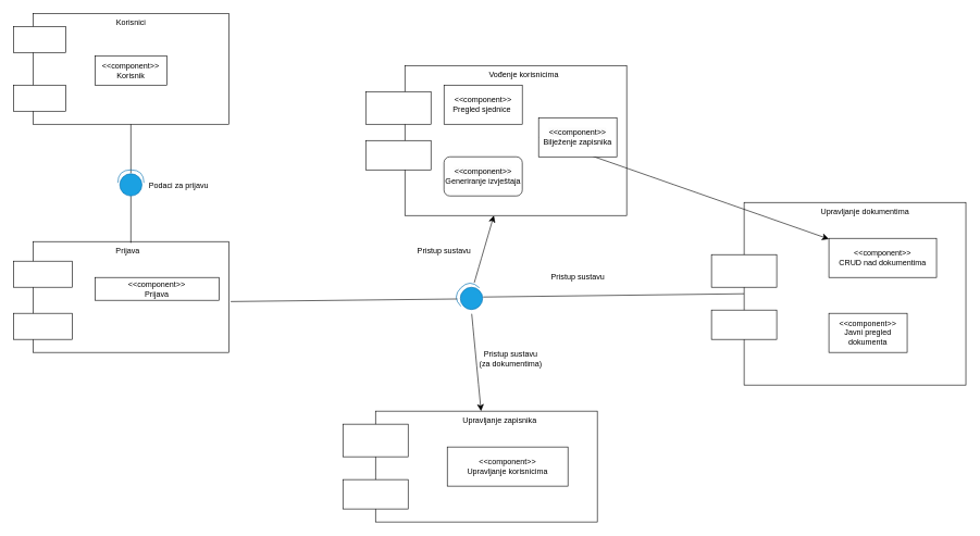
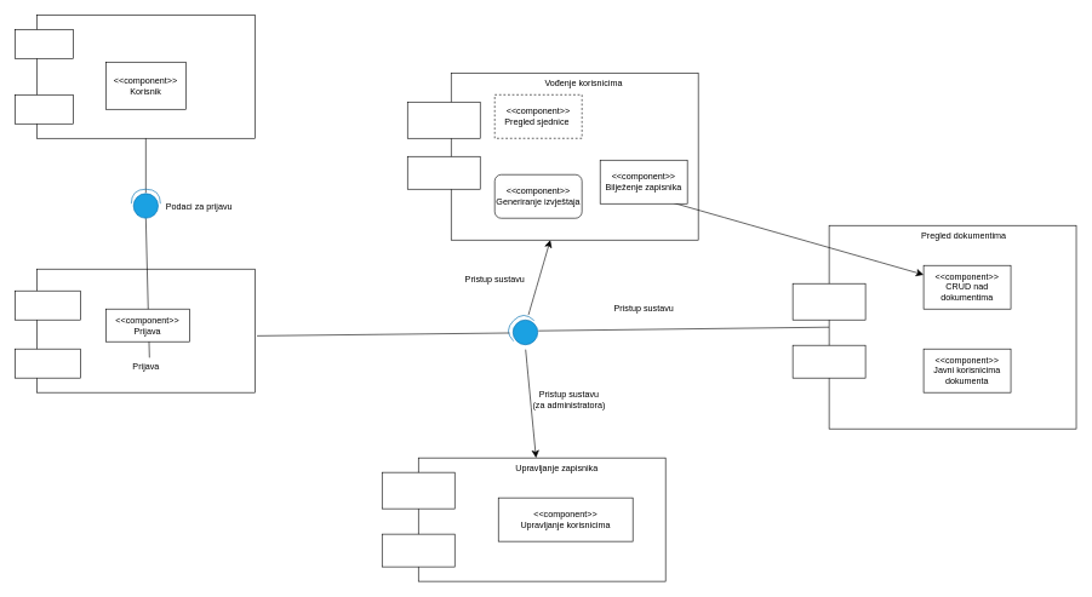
- <mxCell id="6" value="Korisnici" style="text;html=1;align=center;verticalAlign=middle;resizable=0;points=[];autosize=1;strokeColor=none;fillColor=none;" parent="1" vertex="1"><mxGeometry x="165" y="20" width="70" height="30" as="geometry" /></mxCell>
- <mxCell id="5" value="&amp;lt;&amp;lt;component&amp;gt;&amp;gt;&lt;br&gt;Korisnik" style="rounded=0;whiteSpace=wrap;html=1;" parent="1" vertex="1"><mxGeometry x="145" y="85" width="110" height="45" as="geometry" /></mxCell>
+ <mxCell id="5" value="&amp;lt;&amp;lt;component&amp;gt;&amp;gt;&lt;br&gt;Korisnik" style="rounded=0;whiteSpace=wrap;html=1;" parent="1" vertex="1"><mxGeometry x="145" y="85" width="110" height="65" as="geometry" /></mxCell>
- <mxCell id="36" value="&amp;lt;&amp;lt;component&amp;gt;&amp;gt;&lt;br&gt;Pregled sjednice&amp;nbsp;" style="rounded=0;whiteSpace=wrap;html=1;" parent="1" vertex="1"><mxGeometry x="680" y="130" width="120" height="60" as="geometry" /></mxCell>
+ <mxCell id="36" value="&amp;lt;&amp;lt;component&amp;gt;&amp;gt;&lt;br&gt;Pregled sjednice&amp;nbsp;" style="rounded=0;whiteSpace=wrap;html=1;dashed=1;" parent="1" vertex="1"><mxGeometry x="680" y="130" width="120" height="60" as="geometry" /></mxCell>
- <mxCell id="41" value="&lt;br&gt;&lt;span style=&quot;color: rgb(0, 0, 0); font-family: Helvetica; font-size: 12px; font-style: normal; font-variant-ligatures: normal; font-variant-caps: normal; font-weight: 400; letter-spacing: normal; orphans: 2; text-align: center; text-indent: 0px; text-transform: none; widows: 2; word-spacing: 0px; -webkit-text-stroke-width: 0px; white-space: normal; background-color: rgb(251, 251, 251); text-decoration-thickness: initial; text-decoration-style: initial; text-decoration-color: initial; display: inline !important; float: none;&quot;&gt;&amp;lt;&amp;lt;component&amp;gt;&amp;gt;&lt;/span&gt;&lt;br style=&quot;forced-color-adjust: none; color: rgb(0, 0, 0); font-family: Helvetica; font-size: 12px; font-style: normal; font-variant-ligatures: normal; font-variant-caps: normal; font-weight: 400; letter-spacing: normal; orphans: 2; text-align: center; text-indent: 0px; text-transform: none; widows: 2; word-spacing: 0px; -webkit-text-stroke-width: 0px; white-space: normal; background-color: rgb(251, 251, 251); text-decoration-thickness: initial; text-decoration-style: initial; text-decoration-color: initial;&quot;&gt;Bilježenje zapisnika&lt;br&gt;&lt;div&gt;&lt;br&gt;&lt;/div&gt;" style="rounded=0;whiteSpace=wrap;html=1;" parent="1" vertex="1"><mxGeometry x="825" y="180" width="120" height="60" as="geometry" /></mxCell>
+ <mxCell id="41" value="&lt;br&gt;&lt;span style=&quot;color: rgb(0, 0, 0); font-family: Helvetica; font-size: 12px; font-style: normal; font-variant-ligatures: normal; font-variant-caps: normal; font-weight: 400; letter-spacing: normal; orphans: 2; text-align: center; text-indent: 0px; text-transform: none; widows: 2; word-spacing: 0px; -webkit-text-stroke-width: 0px; white-space: normal; background-color: rgb(251, 251, 251); text-decoration-thickness: initial; text-decoration-style: initial; text-decoration-color: initial; display: inline !important; float: none;&quot;&gt;&amp;lt;&amp;lt;component&amp;gt;&amp;gt;&lt;/span&gt;&lt;br style=&quot;forced-color-adjust: none; color: rgb(0, 0, 0); font-family: Helvetica; font-size: 12px; font-style: normal; font-variant-ligatures: normal; font-variant-caps: normal; font-weight: 400; letter-spacing: normal; orphans: 2; text-align: center; text-indent: 0px; text-transform: none; widows: 2; word-spacing: 0px; -webkit-text-stroke-width: 0px; white-space: normal; background-color: rgb(251, 251, 251); text-decoration-thickness: initial; text-decoration-style: initial; text-decoration-color: initial;&quot;&gt;Bilježenje zapisnika&lt;br&gt;&lt;div&gt;&lt;br&gt;&lt;/div&gt;" style="rounded=0;whiteSpace=wrap;html=1;" parent="1" vertex="1"><mxGeometry x="825" y="220" width="120" height="60" as="geometry" /></mxCell>
- <mxCell id="26" value="&lt;blockquote style=&quot;margin: 0 0 0 40px; border: none; padding: 0px;&quot;&gt;Upravljanje dokumentima&lt;/blockquote&gt;" style="text;html=1;align=center;verticalAlign=middle;resizable=0;points=[];autosize=1;strokeColor=none;fillColor=none;" parent="1" vertex="1"><mxGeometry x="1205" y="310" width="200" height="30" as="geometry" /></mxCell>
+ <mxCell id="26" value="&lt;blockquote style=&quot;margin: 0 0 0 40px; border: none; padding: 0px;&quot;&gt;Pregled dokumentima&lt;/blockquote&gt;" style="text;html=1;align=center;verticalAlign=middle;resizable=0;points=[];autosize=1;strokeColor=none;fillColor=none;" parent="1" vertex="1"><mxGeometry x="1205" y="310" width="200" height="30" as="geometry" /></mxCell>
- <mxCell id="14" value="Prijava" style="text;html=1;align=center;verticalAlign=middle;resizable=0;points=[];autosize=1;strokeColor=none;fillColor=none;" parent="1" vertex="1"><mxGeometry x="165" y="370" width="60" height="30" as="geometry" /></mxCell>
+ <mxCell id="14" value="Prijava" style="text;html=1;align=center;verticalAlign=middle;resizable=0;points=[];autosize=1;strokeColor=none;fillColor=none;" parent="1" vertex="1"><mxGeometry x="170" y="490" width="60" height="30" as="geometry" /></mxCell>
- <mxCell id="25" value="&amp;lt;&amp;lt;component&amp;gt;&amp;gt;&lt;br&gt;CRUD nad dokumentima" style="rounded=0;whiteSpace=wrap;html=1;" parent="1" vertex="1"><mxGeometry x="1270" y="365" width="165" height="60" as="geometry" /></mxCell>
+ <mxCell id="25" value="&amp;lt;&amp;lt;component&amp;gt;&amp;gt;&lt;br&gt;CRUD nad dokumentima" style="rounded=0;whiteSpace=wrap;html=1;" parent="1" vertex="1"><mxGeometry x="1270" y="365" width="120" height="60" as="geometry" /></mxCell>
- <mxCell id="13" value="&amp;lt;&amp;lt;component&amp;gt;&amp;gt;&lt;br&gt;Prijava" style="rounded=0;whiteSpace=wrap;html=1;" parent="1" vertex="1"><mxGeometry x="145" y="425" width="190" height="35" as="geometry" /></mxCell>
+ <mxCell id="13" value="&amp;lt;&amp;lt;component&amp;gt;&amp;gt;&lt;br&gt;Prijava" style="rounded=0;whiteSpace=wrap;html=1;" parent="1" vertex="1"><mxGeometry x="145" y="425" width="115" height="45" as="geometry" /></mxCell>
- <mxCell id="39" value="&amp;lt;&amp;lt;component&amp;gt;&amp;gt;&lt;br&gt;Javni pregled dokumenta" style="rounded=0;whiteSpace=wrap;html=1;" parent="1" vertex="1"><mxGeometry x="1270" y="480" width="120" height="60" as="geometry" /></mxCell>
+ <mxCell id="39" value="&amp;lt;&amp;lt;component&amp;gt;&amp;gt;&lt;br&gt;Javni korisnicima dokumenta" style="rounded=0;whiteSpace=wrap;html=1;" parent="1" vertex="1"><mxGeometry x="1270" y="480" width="120" height="60" as="geometry" /></mxCell>
- <mxCell id="32" value="Pristup sustavu&lt;br&gt;(za dokumentima)" style="text;html=1;align=center;verticalAlign=middle;resizable=0;points=[];autosize=1;strokeColor=none;fillColor=none;" parent="1" vertex="1"><mxGeometry x="722" y="530" width="120" height="40" as="geometry" /></mxCell>
+ <mxCell id="32" value="Pristup sustavu&lt;br&gt;(za administratora)" style="text;html=1;align=center;verticalAlign=middle;resizable=0;points=[];autosize=1;strokeColor=none;fillColor=none;" parent="1" vertex="1"><mxGeometry x="722" y="530" width="120" height="40" as="geometry" /></mxCell>
